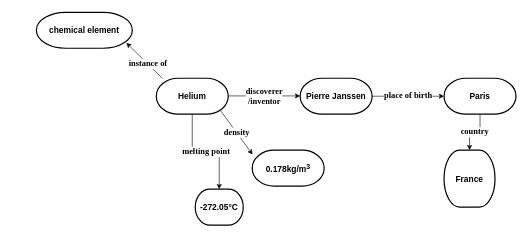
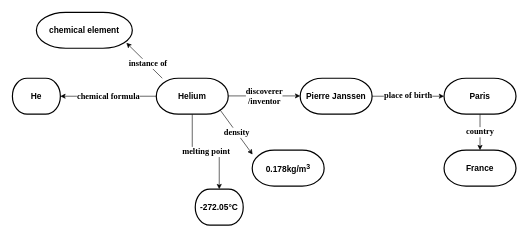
+ <mxCell id="5" value="&lt;b&gt;&lt;font style=&quot;font-size: 14px;&quot;&gt;He&lt;/font&gt;&lt;/b&gt;" style="strokeWidth=2;html=1;shape=mxgraph.flowchart.terminator;whiteSpace=wrap;" parent="1" vertex="1"><mxGeometry x="20" y="130" width="80" height="60" as="geometry" /></mxCell>
+ <mxCell id="14" value="&lt;b style=&quot;font-size: 14px;&quot;&gt;&lt;font face=&quot;Georgia&quot;&gt;chemical formula&lt;/font&gt;&lt;/b&gt;" style="endArrow=classic;html=1;rounded=0;fontSize=12;exitX=0;exitY=0.5;exitDx=0;exitDy=0;entryX=1;entryY=0.5;entryDx=0;entryDy=0;" parent="1" source="4" target="5" edge="1"><mxGeometry width="50" height="50" relative="1" as="geometry"><mxPoint x="160" y="200" as="sourcePoint" /><mxPoint x="210" y="150" as="targetPoint" /></mxGeometry></mxCell>
- <mxCell id="13" value="&lt;font face=&quot;sans-serif&quot;&gt;&lt;span style=&quot;font-size: 14px; background-color: rgb(255, 255, 255);&quot;&gt;&lt;b&gt;France&lt;/b&gt;&lt;/span&gt;&lt;/font&gt;" style="strokeWidth=2;html=1;shape=mxgraph.flowchart.terminator;whiteSpace=wrap;" parent="1" vertex="1"><mxGeometry x="740" y="250" width="85" height="95" as="geometry" /></mxCell>
+ <mxCell id="13" value="&lt;font face=&quot;sans-serif&quot;&gt;&lt;span style=&quot;font-size: 14px; background-color: rgb(255, 255, 255);&quot;&gt;&lt;b&gt;France&lt;/b&gt;&lt;/span&gt;&lt;/font&gt;" style="strokeWidth=2;html=1;shape=mxgraph.flowchart.terminator;whiteSpace=wrap;" parent="1" vertex="1"><mxGeometry x="740" y="250" width="120" height="60" as="geometry" /></mxCell>
